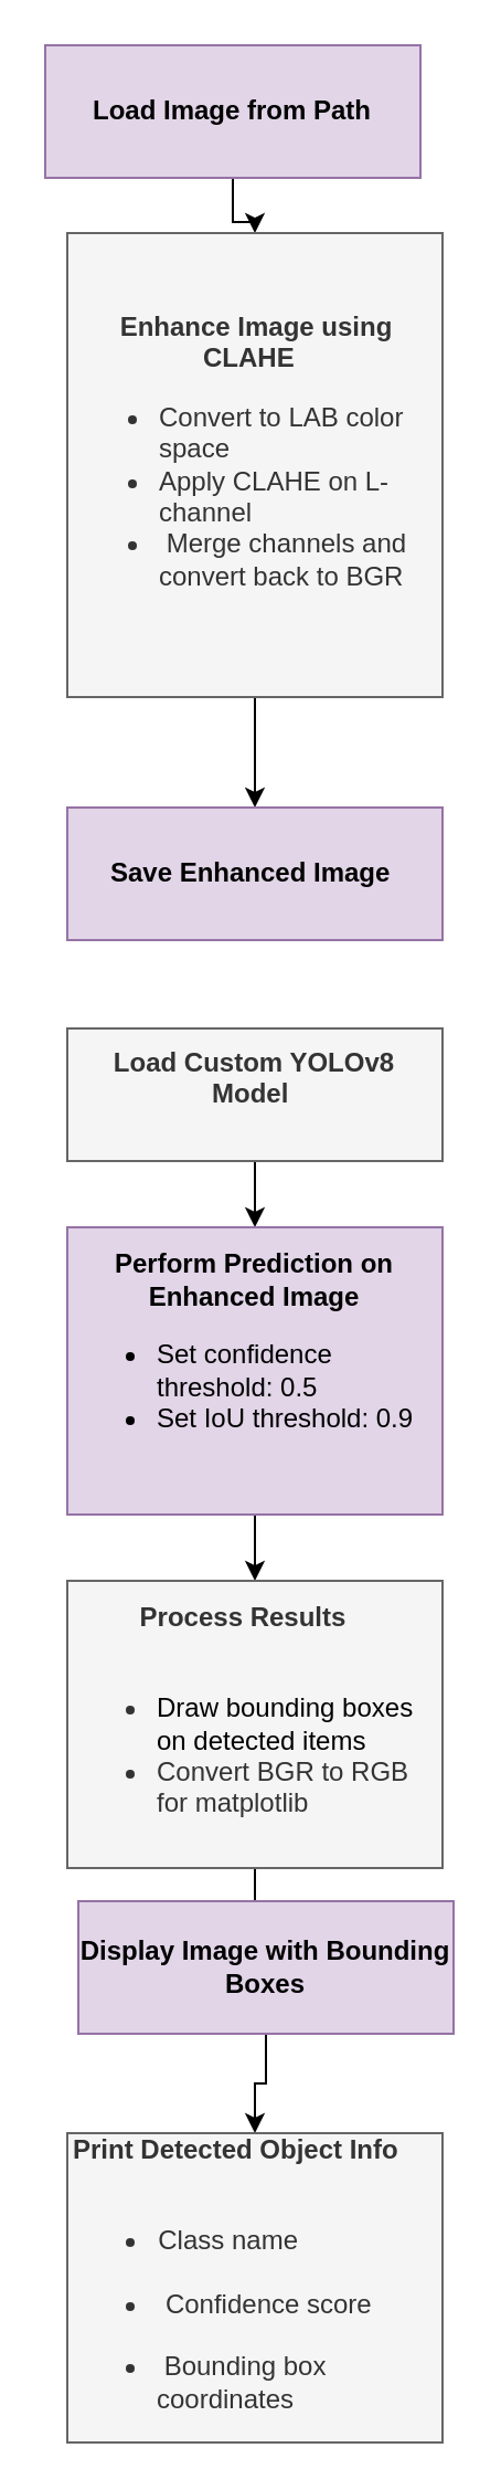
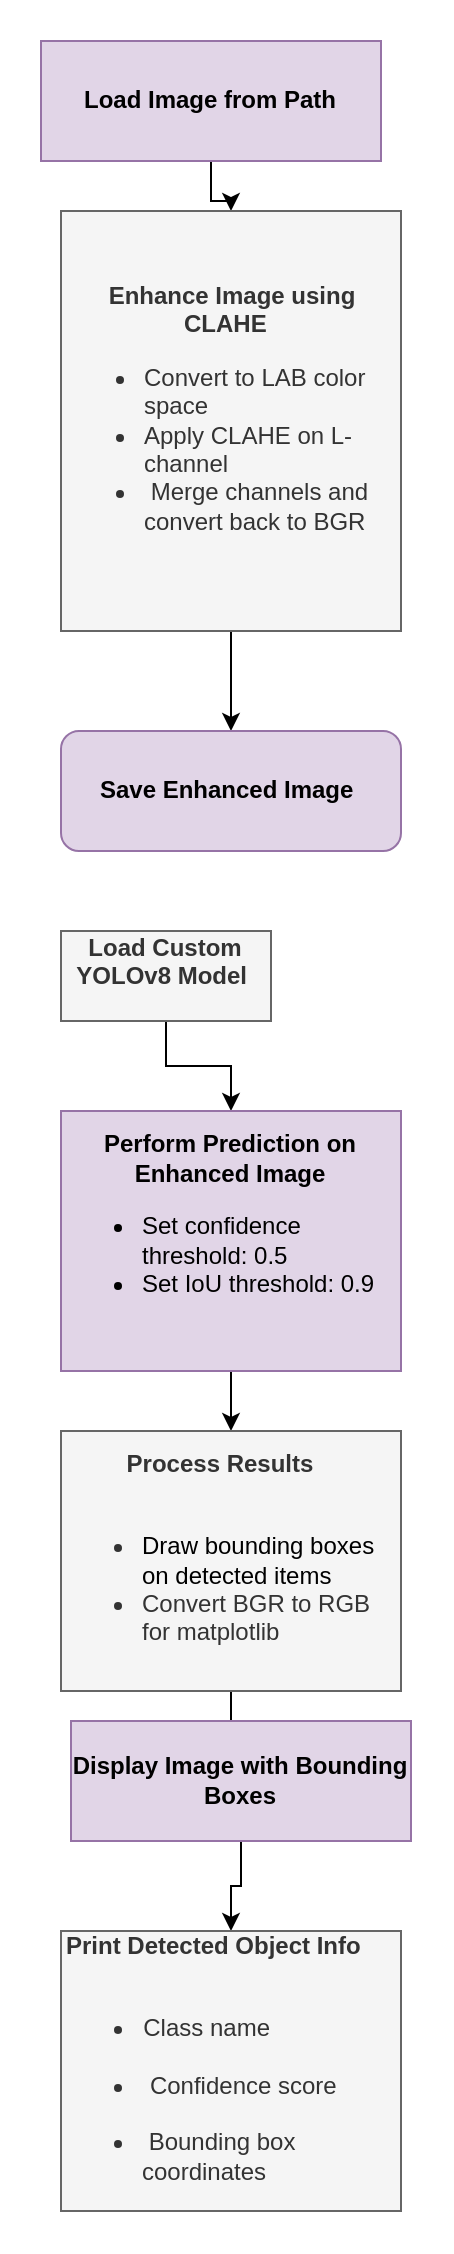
- <mxCell id="6" value="&lt;b&gt;Save Enhanced Image&amp;nbsp;&lt;/b&gt;" style="rounded=0;whiteSpace=wrap;html=1;fillColor=#e1d5e7;strokeColor=#9673a6;" vertex="1" parent="1"><mxGeometry x="30" y="365" width="170" height="60" as="geometry" /></mxCell>
+ <mxCell id="6" value="&lt;b&gt;Save Enhanced Image&amp;nbsp;&lt;/b&gt;" style="whiteSpace=wrap;html=1;fillColor=#e1d5e7;strokeColor=#9673a6;rounded=1;" vertex="1" parent="1"><mxGeometry x="30" y="365" width="170" height="60" as="geometry" /></mxCell>
- <mxCell id="8" value="&lt;b&gt;Load Custom YOLOv8 Model&amp;nbsp;&lt;/b&gt;&lt;div&gt;&lt;br&gt;&lt;/div&gt;" style="rounded=0;whiteSpace=wrap;html=1;fillColor=#f5f5f5;fontColor=#333333;strokeColor=#666666;" vertex="1" parent="1"><mxGeometry x="30" y="465" width="170" height="60" as="geometry" /></mxCell>
+ <mxCell id="8" value="&lt;b&gt;Load Custom YOLOv8 Model&amp;nbsp;&lt;/b&gt;&lt;div&gt;&lt;br&gt;&lt;/div&gt;" style="rounded=0;whiteSpace=wrap;html=1;fillColor=#f5f5f5;fontColor=#333333;strokeColor=#666666;" vertex="1" parent="1"><mxGeometry x="30" y="465" width="105" height="45" as="geometry" /></mxCell>
